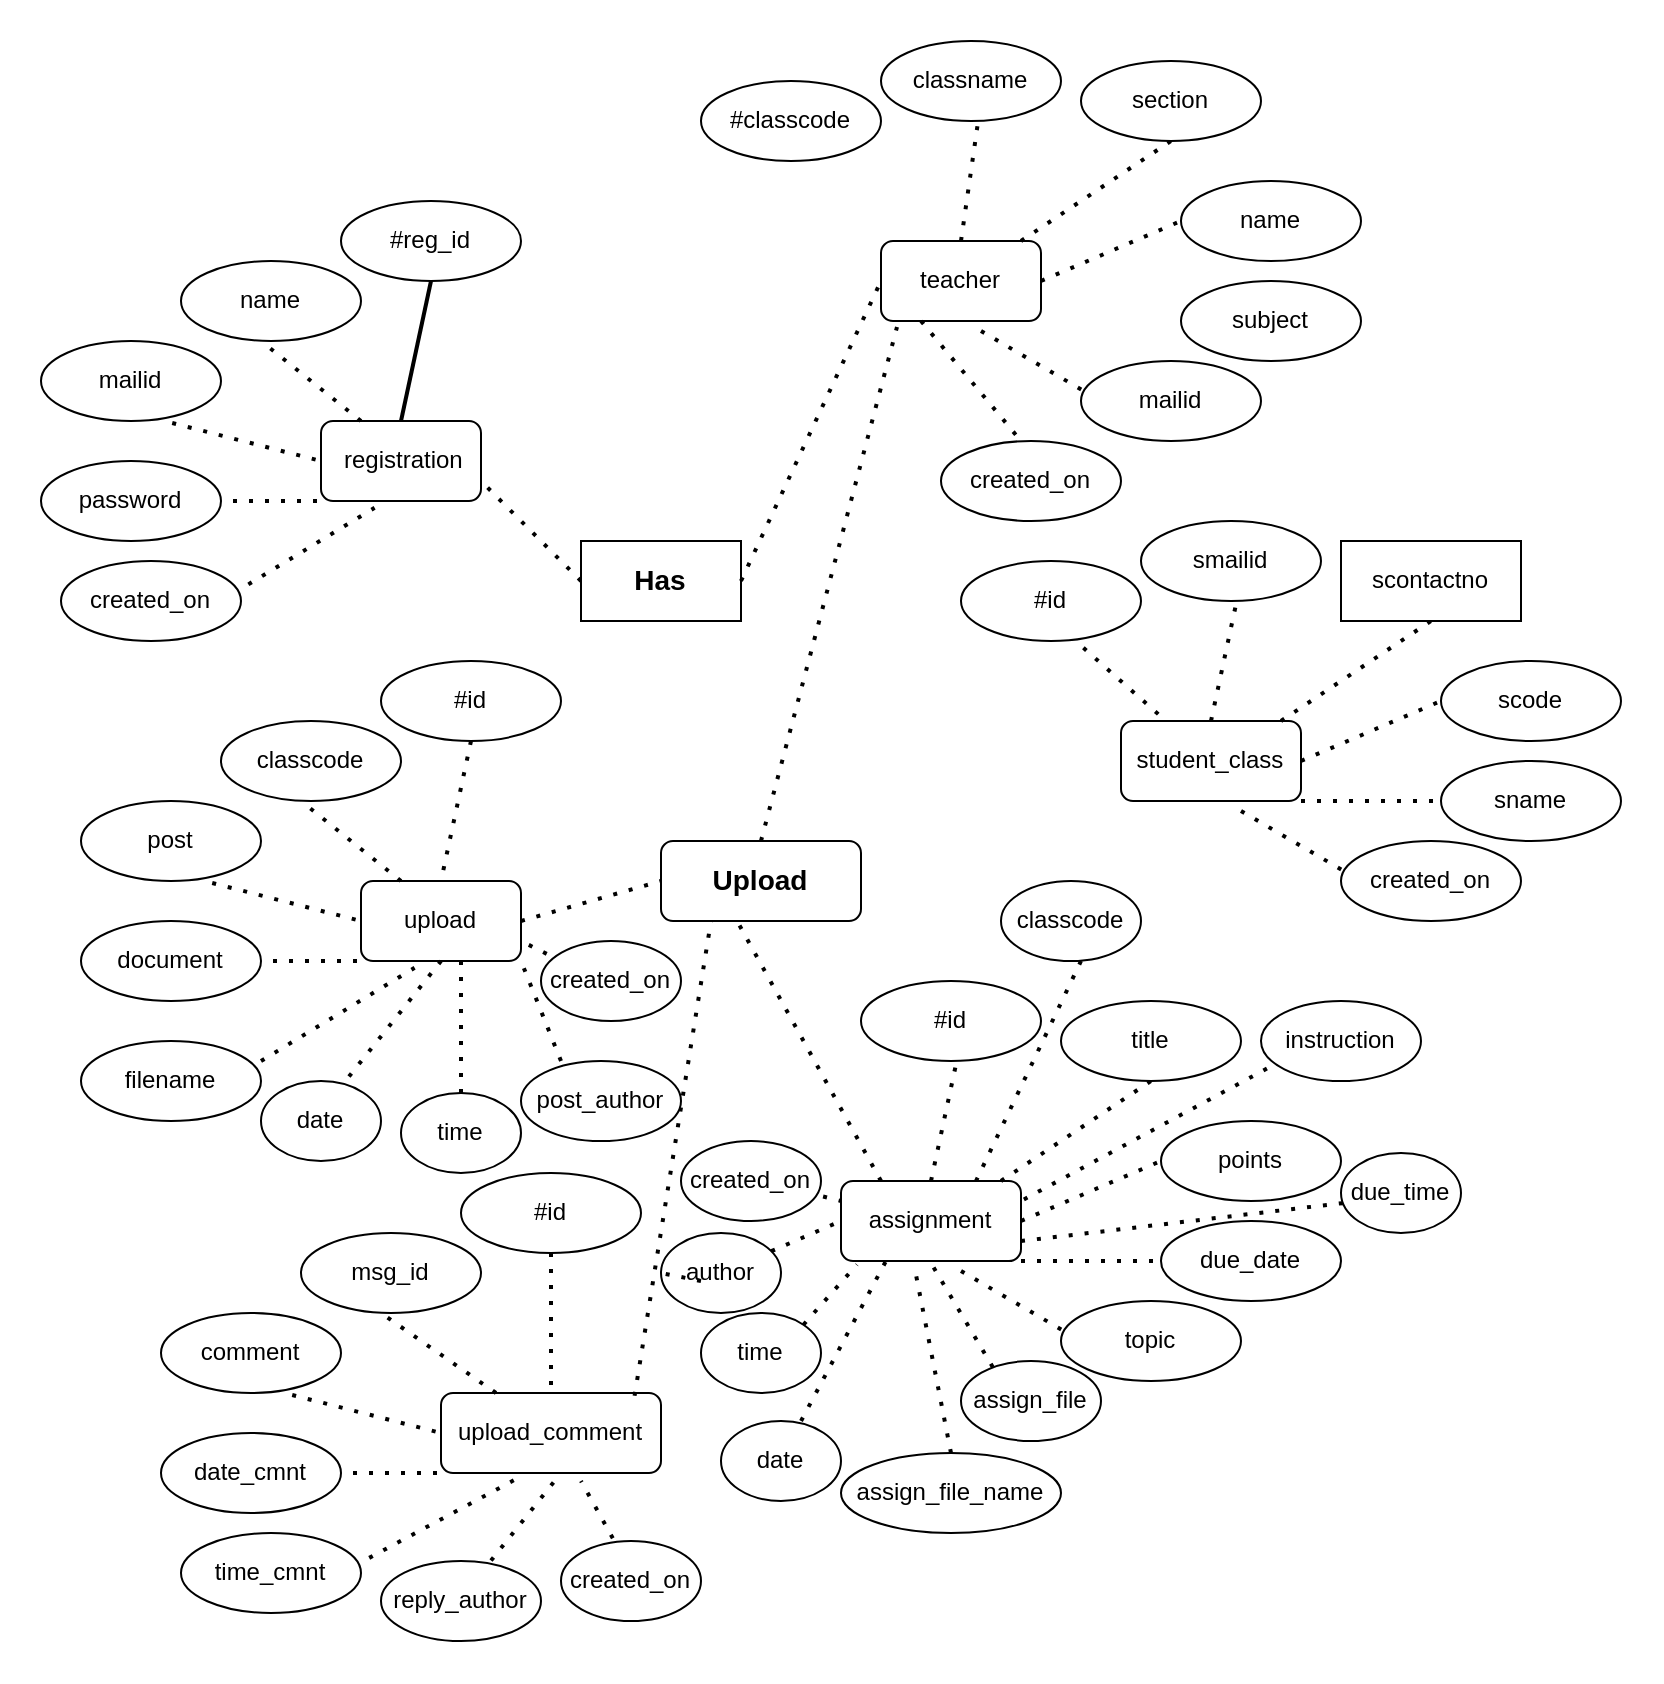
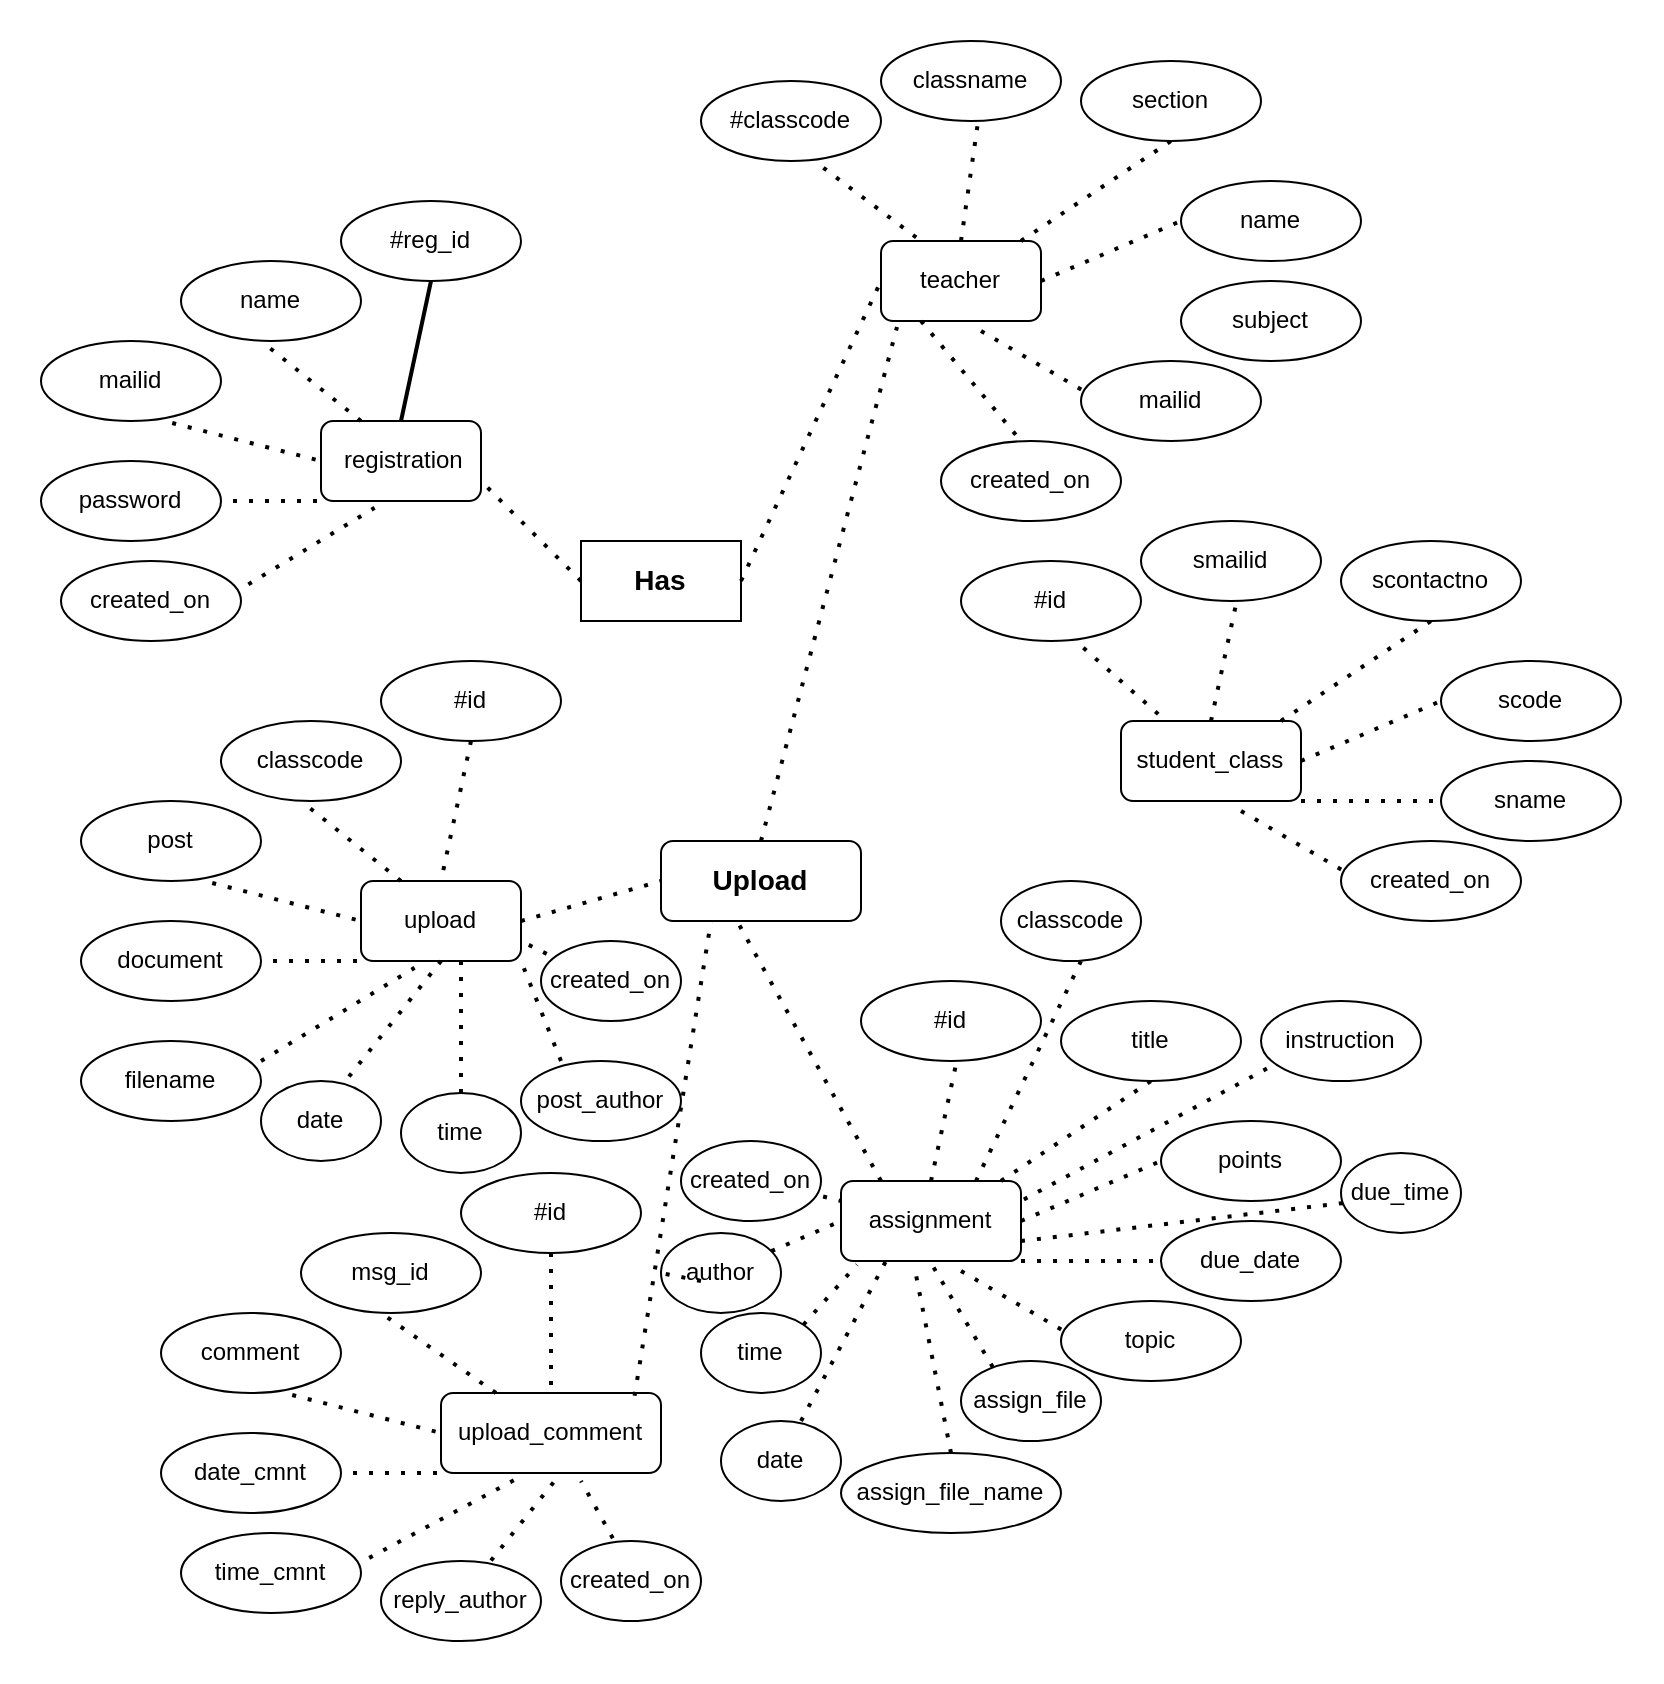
+ <mxCell id="27" value="" style="endArrow=none;dashed=1;html=1;dashPattern=1 3;strokeWidth=2;entryX=0.25;entryY=0;entryDx=0;entryDy=0;exitX=0.68;exitY=1.085;exitDx=0;exitDy=0;exitPerimeter=0;" edge="1" parent="1" source="28" target="15"><mxGeometry width="50" height="50" relative="1" as="geometry"><mxPoint x="420" y="70" as="sourcePoint" /><mxPoint x="460" y="115" as="targetPoint" /></mxGeometry></mxCell>
- <mxCell id="37" value="scontactno" style="whiteSpace=wrap;html=1;rounded=0;" vertex="1" parent="1"><mxGeometry x="670" y="270" width="90" height="40" as="geometry" /></mxCell>
+ <mxCell id="37" value="scontactno" style="ellipse;whiteSpace=wrap;html=1;" vertex="1" parent="1"><mxGeometry x="670" y="270" width="90" height="40" as="geometry" /></mxCell>
